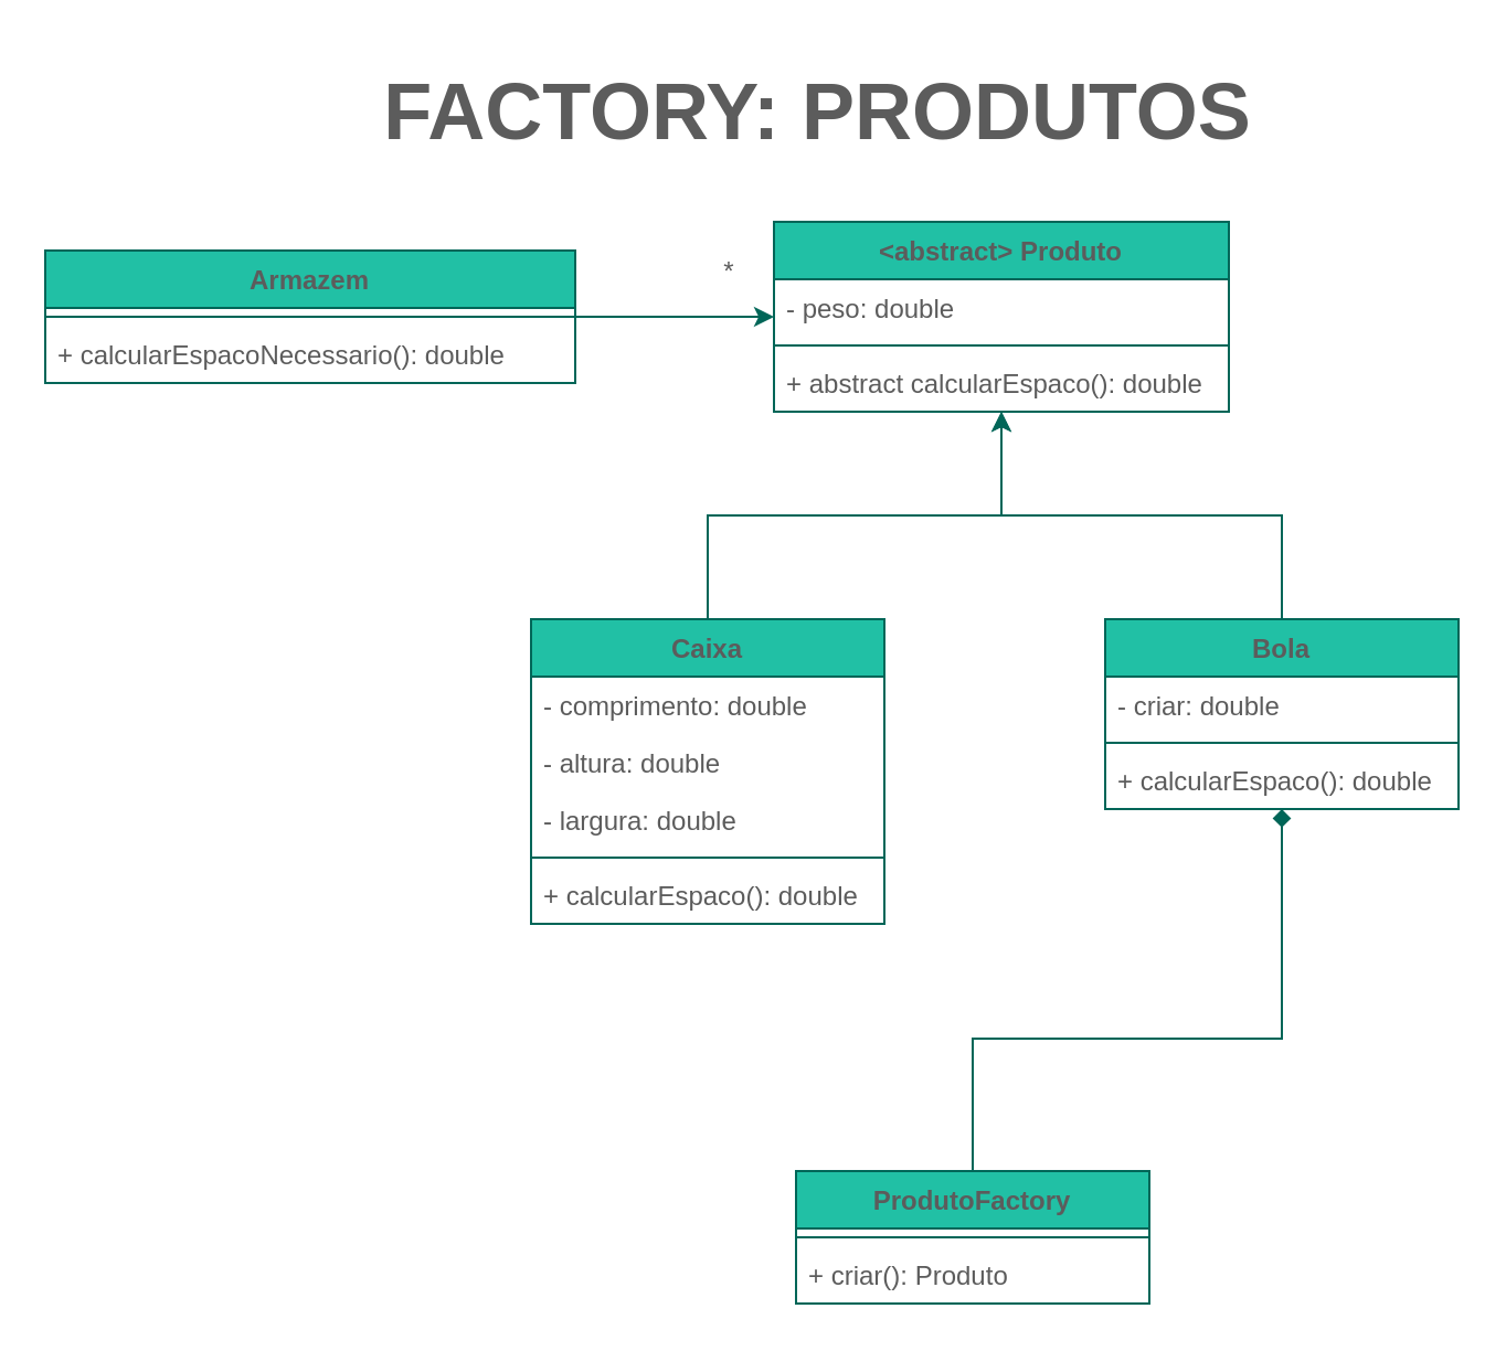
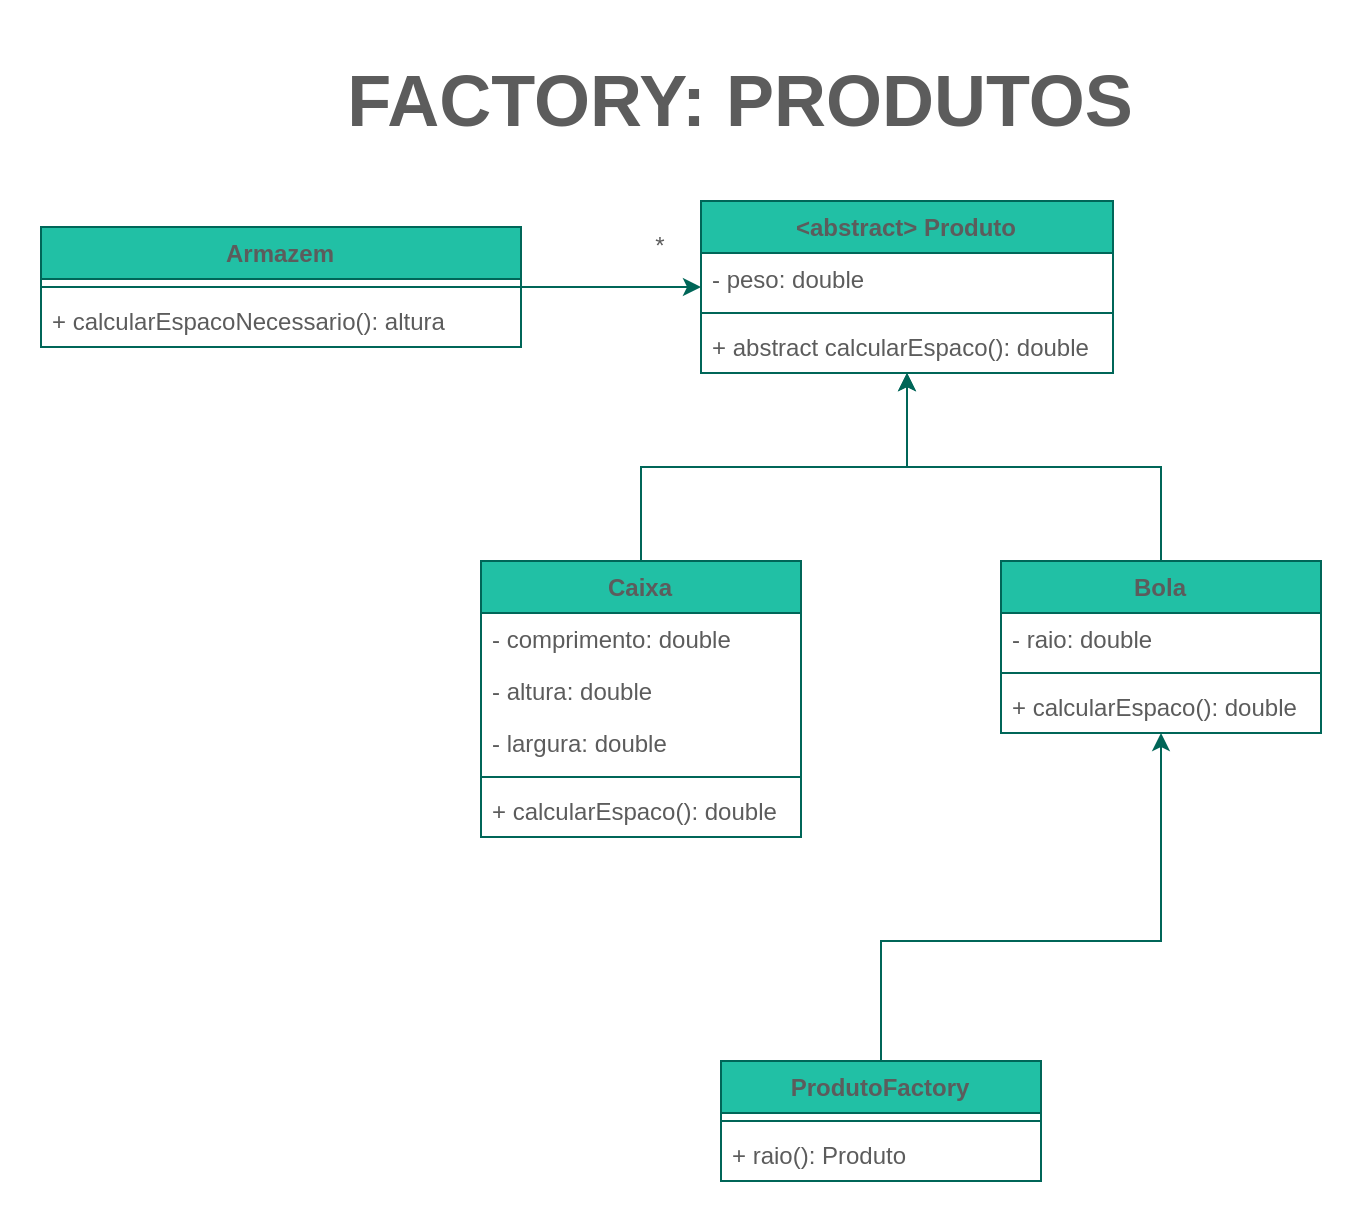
- <mxCell id="5" value="+ calcularEspacoNecessario(): double" style="text;strokeColor=none;fillColor=none;align=left;verticalAlign=top;spacingLeft=4;spacingRight=4;overflow=hidden;rotatable=0;points=[[0,0.5],[1,0.5]];portConstraint=eastwest;fontColor=#5C5C5C;" vertex="1" parent="3"><mxGeometry y="34" width="240" height="26" as="geometry" /></mxCell>
+ <mxCell id="5" value="+ calcularEspacoNecessario(): altura" style="text;strokeColor=none;fillColor=none;align=left;verticalAlign=top;spacingLeft=4;spacingRight=4;overflow=hidden;rotatable=0;points=[[0,0.5],[1,0.5]];portConstraint=eastwest;fontColor=#5C5C5C;" vertex="1" parent="3"><mxGeometry y="34" width="240" height="26" as="geometry" /></mxCell>
- <mxCell id="19" value="- criar: double" style="text;strokeColor=none;fillColor=none;align=left;verticalAlign=top;spacingLeft=4;spacingRight=4;overflow=hidden;rotatable=0;points=[[0,0.5],[1,0.5]];portConstraint=eastwest;fontColor=#5C5C5C;" vertex="1" parent="18"><mxGeometry y="26" width="160" height="26" as="geometry" /></mxCell>
+ <mxCell id="19" value="- raio: double" style="text;strokeColor=none;fillColor=none;align=left;verticalAlign=top;spacingLeft=4;spacingRight=4;overflow=hidden;rotatable=0;points=[[0,0.5],[1,0.5]];portConstraint=eastwest;fontColor=#5C5C5C;" vertex="1" parent="18"><mxGeometry y="26" width="160" height="26" as="geometry" /></mxCell>
- <mxCell id="22" style="edgeStyle=orthogonalEdgeStyle;rounded=0;orthogonalLoop=1;jettySize=auto;html=1;strokeColor=#006658;fontColor=#5C5C5C;endArrow=diamond;" edge="1" parent="1" source="23" target="18"><mxGeometry relative="1" as="geometry"><Array as="points"><mxPoint x="440" y="470" /><mxPoint x="580" y="470" /></Array></mxGeometry></mxCell>
+ <mxCell id="22" style="edgeStyle=orthogonalEdgeStyle;rounded=0;orthogonalLoop=1;jettySize=auto;html=1;strokeColor=#006658;fontColor=#5C5C5C;" edge="1" parent="1" source="23" target="18"><mxGeometry relative="1" as="geometry"><Array as="points"><mxPoint x="440" y="470" /><mxPoint x="580" y="470" /></Array></mxGeometry></mxCell>
- <mxCell id="25" value="+ criar(): Produto" style="text;strokeColor=none;fillColor=none;align=left;verticalAlign=top;spacingLeft=4;spacingRight=4;overflow=hidden;rotatable=0;points=[[0,0.5],[1,0.5]];portConstraint=eastwest;fontColor=#5C5C5C;" vertex="1" parent="23"><mxGeometry y="34" width="160" height="26" as="geometry" /></mxCell>
+ <mxCell id="25" value="+ raio(): Produto" style="text;strokeColor=none;fillColor=none;align=left;verticalAlign=top;spacingLeft=4;spacingRight=4;overflow=hidden;rotatable=0;points=[[0,0.5],[1,0.5]];portConstraint=eastwest;fontColor=#5C5C5C;" vertex="1" parent="23"><mxGeometry y="34" width="160" height="26" as="geometry" /></mxCell>
